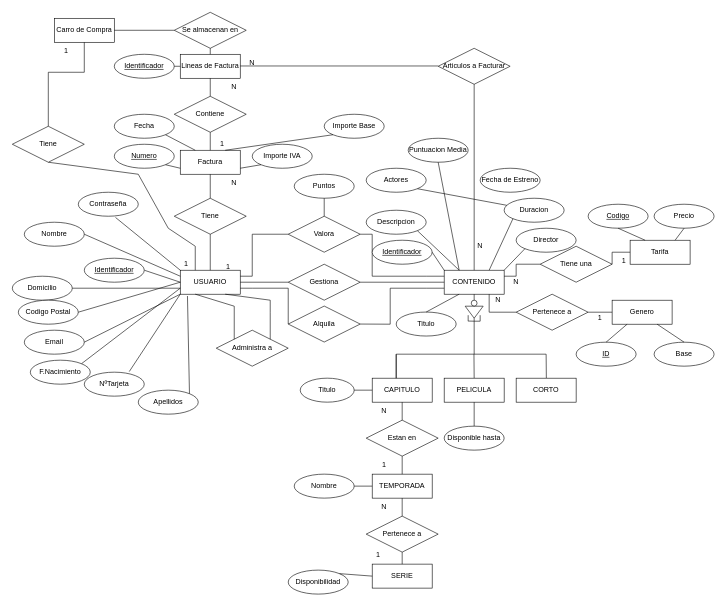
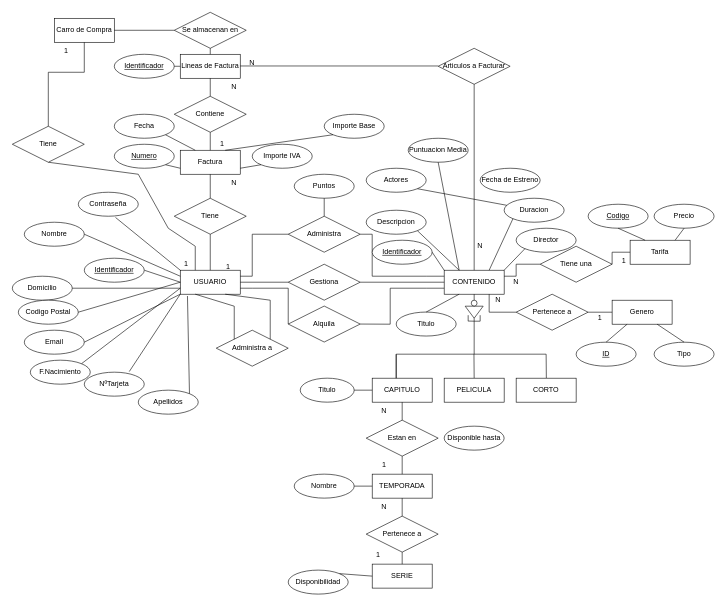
- <mxCell id="5" value="Valora" style="shape=rhombus;perimeter=rhombusPerimeter;whiteSpace=wrap;html=1;align=center;" parent="1" vertex="1"><mxGeometry x="480" y="360" width="120" height="60" as="geometry" /></mxCell>
+ <mxCell id="5" value="Administra" style="shape=rhombus;perimeter=rhombusPerimeter;whiteSpace=wrap;html=1;align=center;" parent="1" vertex="1"><mxGeometry x="480" y="360" width="120" height="60" as="geometry" /></mxCell>
- <mxCell id="82" value="Base" style="ellipse;whiteSpace=wrap;html=1;align=center;" vertex="1" parent="1"><mxGeometry x="1090" y="570" width="100" height="40" as="geometry" /></mxCell>
+ <mxCell id="82" value="Tipo" style="ellipse;whiteSpace=wrap;html=1;align=center;" vertex="1" parent="1"><mxGeometry x="1090" y="570" width="100" height="40" as="geometry" /></mxCell>
- <mxCell id="98" value="" style="endArrow=none;html=1;rounded=0;exitX=0.5;exitY=0;exitDx=0;exitDy=0;entryX=0.5;entryY=1;entryDx=0;entryDy=0;" edge="1" parent="1" source="97" target="17"><mxGeometry relative="1" as="geometry"><mxPoint x="870" y="860" as="sourcePoint" /><mxPoint x="1030" y="860" as="targetPoint" /></mxGeometry></mxCell>
